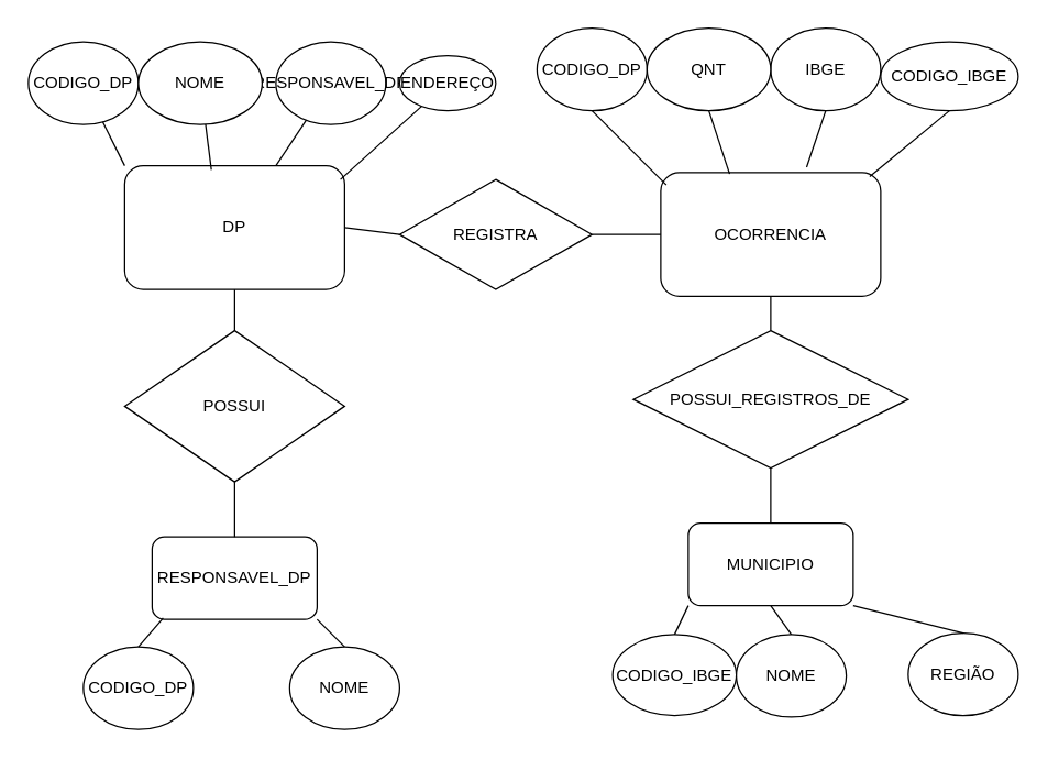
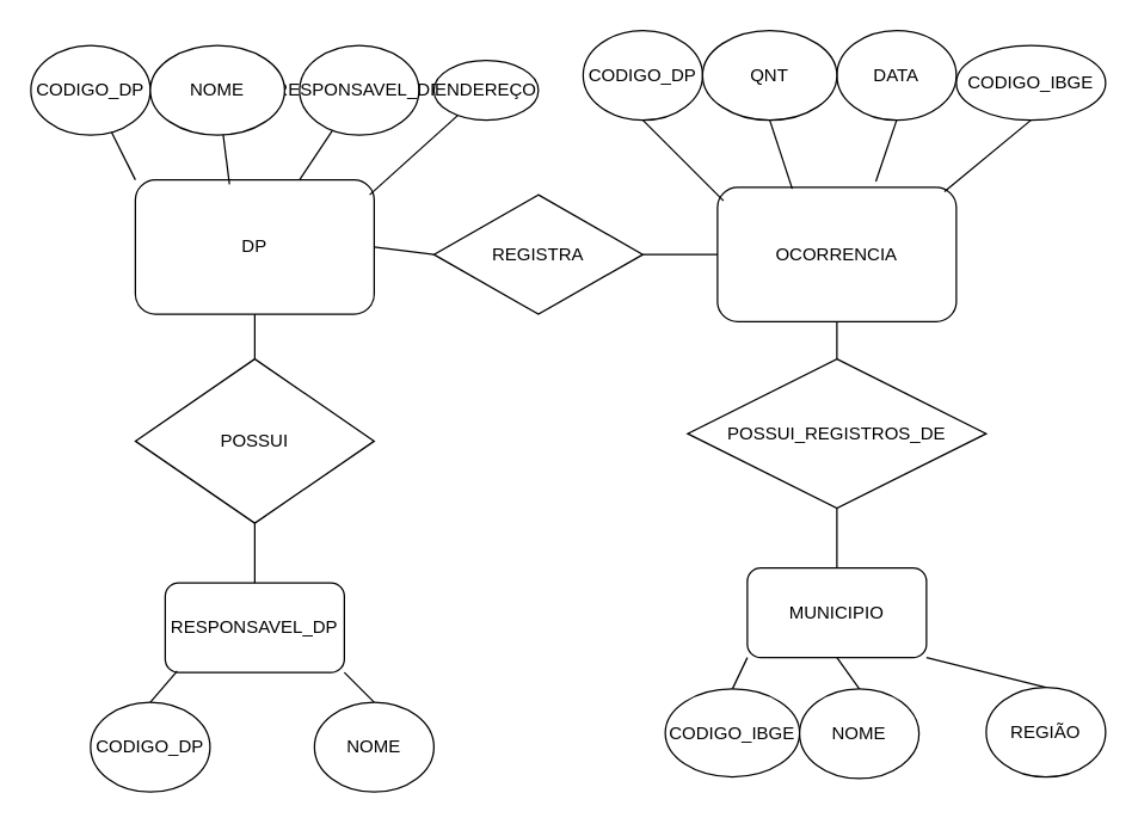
- <mxCell id="21" value="IBGE" style="ellipse;whiteSpace=wrap;html=1;" vertex="1" parent="1"><mxGeometry x="560" width="80" height="60" as="geometry" y="20" /></mxCell>
+ <mxCell id="21" value="DATA" style="ellipse;whiteSpace=wrap;html=1;" vertex="1" parent="1"><mxGeometry x="560" width="80" height="60" as="geometry" y="20" /></mxCell>
